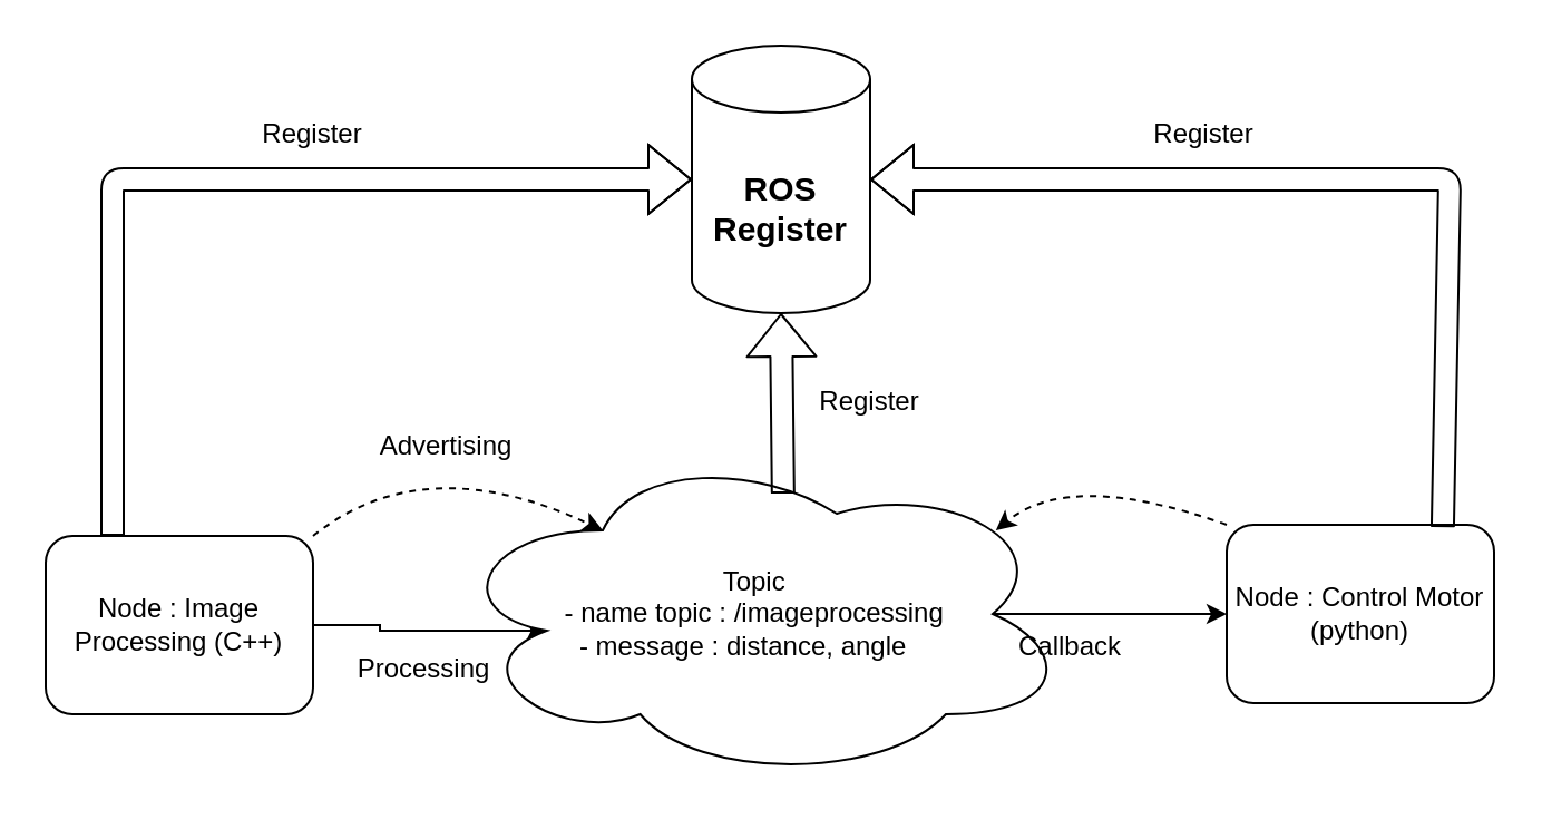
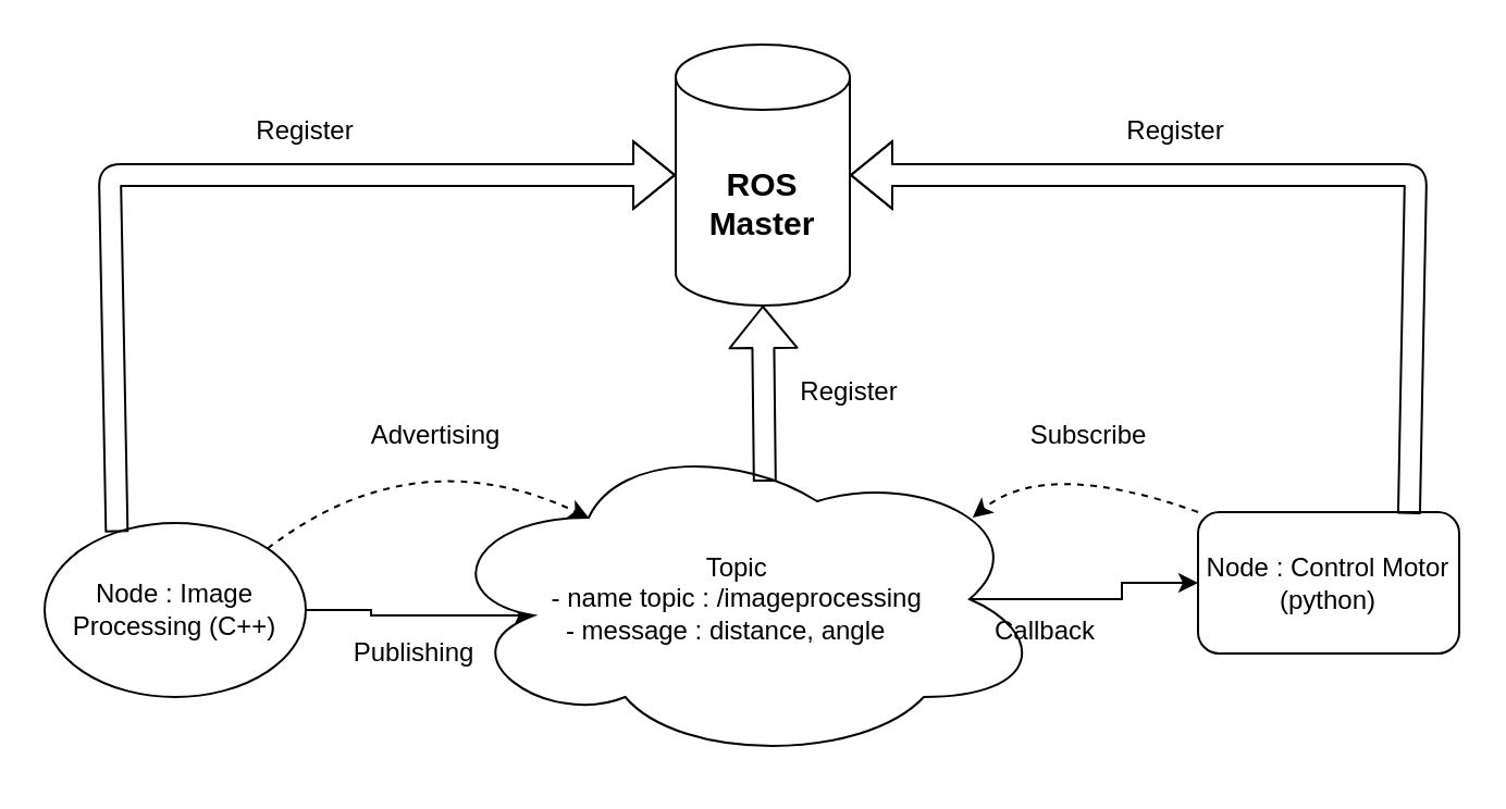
- <mxCell id="2" value="&lt;font style=&quot;font-size: 15px&quot;&gt;&lt;b&gt;ROS &lt;br&gt;Register&lt;/b&gt;&lt;/font&gt;" style="shape=cylinder3;whiteSpace=wrap;html=1;boundedLbl=1;backgroundOutline=1;size=15;" vertex="1" parent="1"><mxGeometry x="310" y="20" width="80" height="120" as="geometry" /></mxCell>
+ <mxCell id="2" value="&lt;font style=&quot;font-size: 15px&quot;&gt;&lt;b&gt;ROS &lt;br&gt;Master&lt;/b&gt;&lt;/font&gt;" style="shape=cylinder3;whiteSpace=wrap;html=1;boundedLbl=1;backgroundOutline=1;size=15;" vertex="1" parent="1"><mxGeometry x="310" y="20" width="80" height="120" as="geometry" /></mxCell>
+ <mxCell id="12" value="Subscribe" style="text;html=1;strokeColor=none;fillColor=none;align=center;verticalAlign=middle;whiteSpace=wrap;rounded=0;" vertex="1" parent="1"><mxGeometry x="480" y="190" width="40" height="20" as="geometry" /></mxCell>
- <mxCell id="5" value="Node : Control Motor&lt;br&gt;(python)" style="rounded=1;whiteSpace=wrap;html=1;" vertex="1" parent="1"><mxGeometry x="550" y="235" width="120" height="80" as="geometry" /></mxCell>
+ <mxCell id="5" value="Node : Control Motor&lt;br&gt;(python)" style="rounded=1;whiteSpace=wrap;html=1;" vertex="1" parent="1"><mxGeometry x="550" y="235" width="120" height="65" as="geometry" /></mxCell>
- <mxCell id="4" value="Node : Image Processing (C++)" style="rounded=1;whiteSpace=wrap;html=1;" vertex="1" parent="1"><mxGeometry x="20" y="240" width="120" height="80" as="geometry" /></mxCell>
+ <mxCell id="4" value="Node : Image Processing (C++)" style="ellipse;whiteSpace=wrap;html=1;" vertex="1" parent="1"><mxGeometry x="20" y="240" width="120" height="80" as="geometry" /></mxCell>
- <mxCell id="8" value="Processing" style="text;html=1;strokeColor=none;fillColor=none;align=center;verticalAlign=middle;whiteSpace=wrap;rounded=0;" vertex="1" parent="1"><mxGeometry x="170" y="290" width="40" height="20" as="geometry" /></mxCell>
+ <mxCell id="8" value="Publishing" style="text;html=1;strokeColor=none;fillColor=none;align=center;verticalAlign=middle;whiteSpace=wrap;rounded=0;" vertex="1" parent="1"><mxGeometry x="170" y="290" width="40" height="20" as="geometry" /></mxCell>
